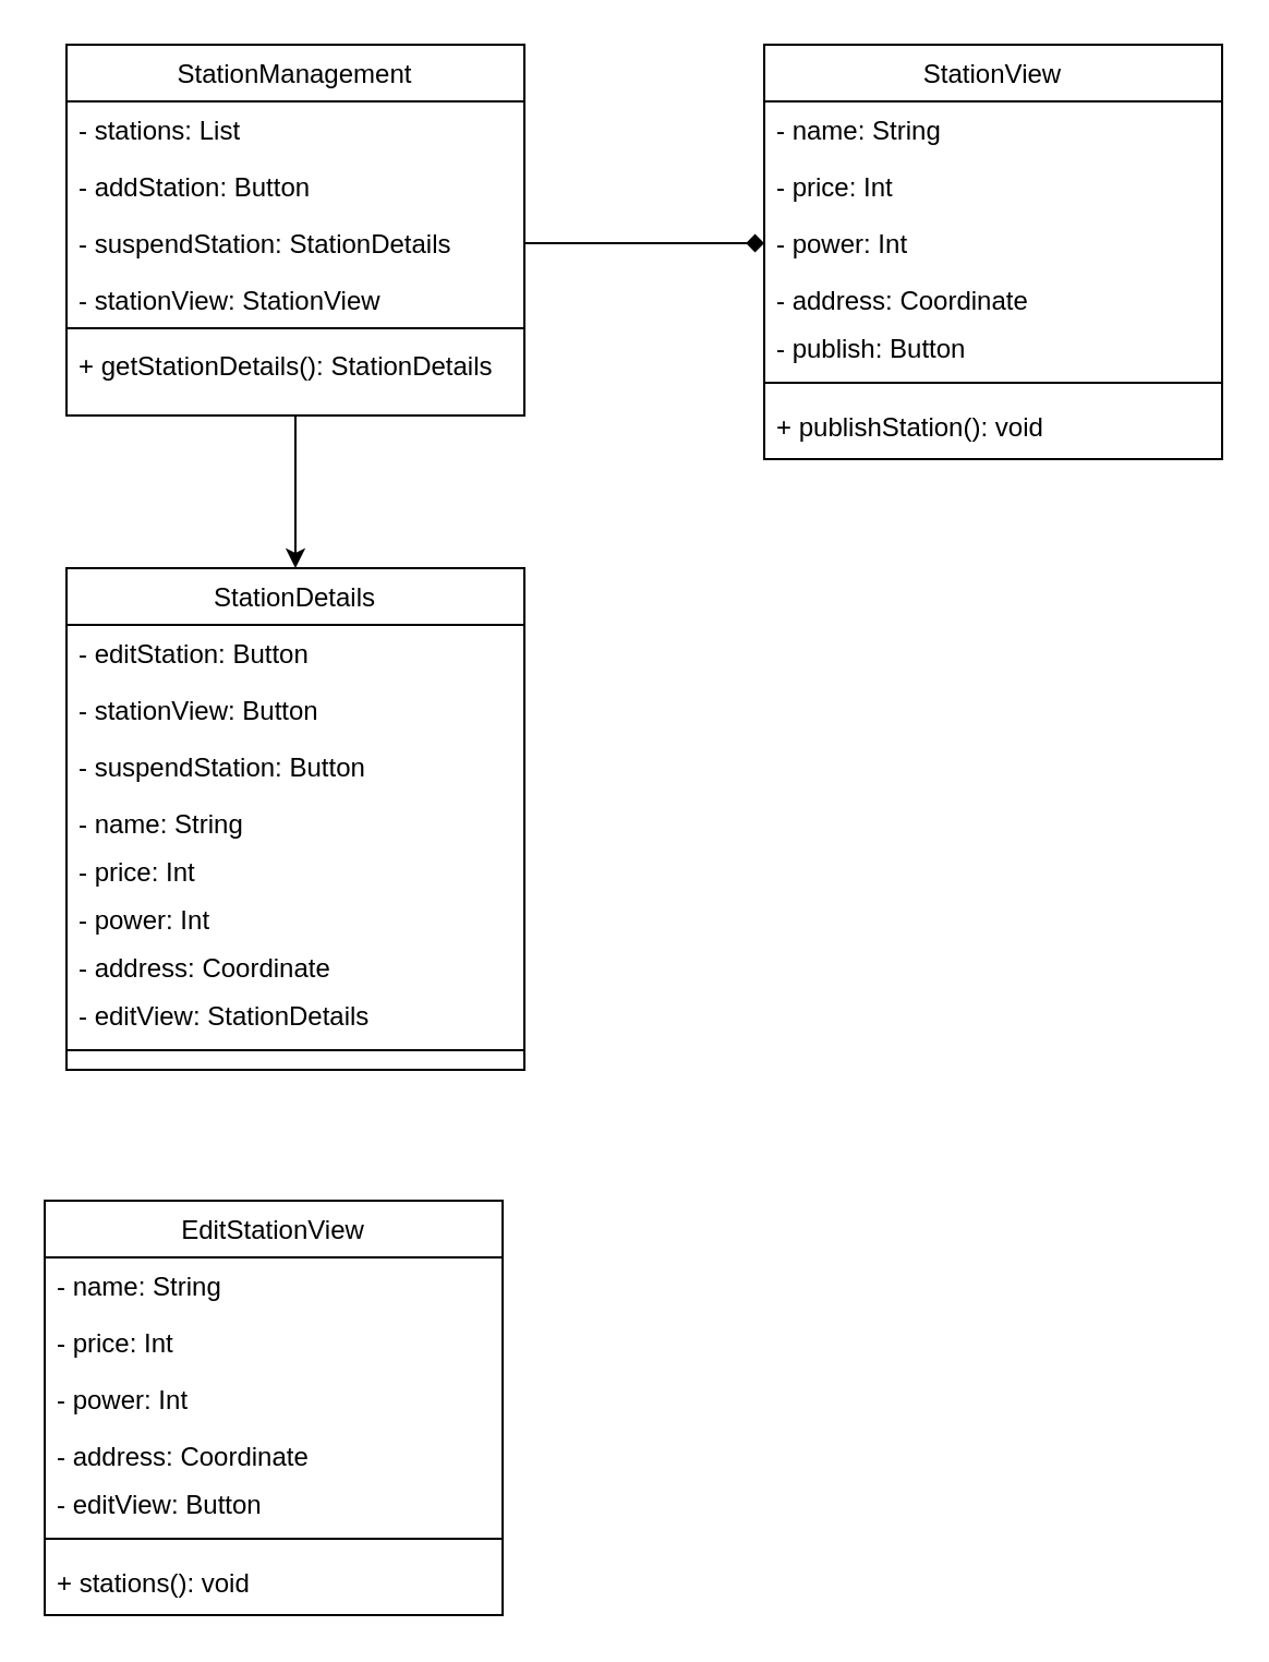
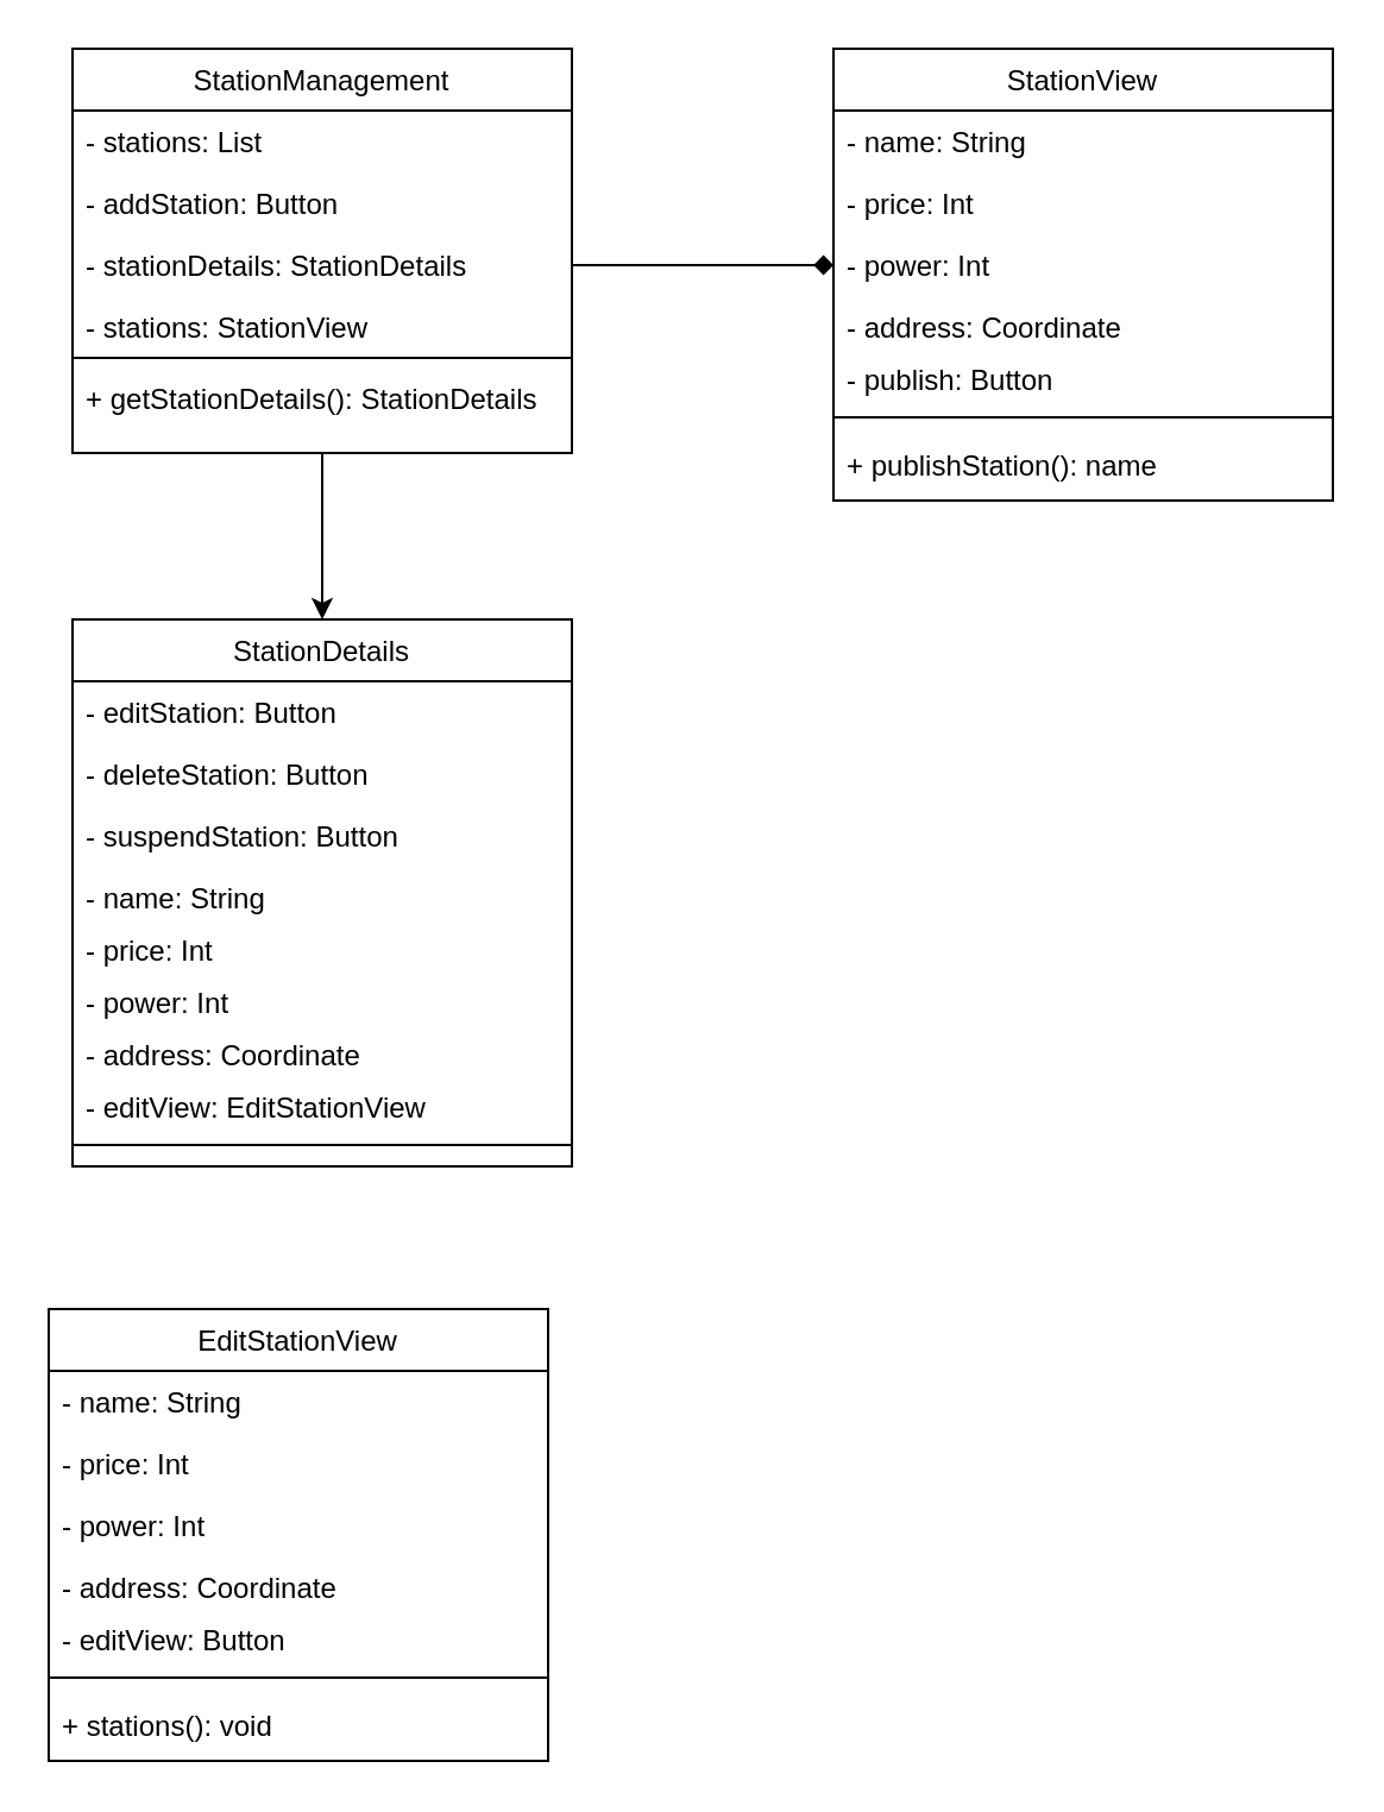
- <mxCell id="6" value="- suspendStation: StationDetails" style="text;align=left;verticalAlign=top;spacingLeft=4;spacingRight=4;overflow=hidden;rotatable=0;points=[[0,0.5],[1,0.5]];portConstraint=eastwest;rounded=0;shadow=0;html=0;" vertex="1" parent="3"><mxGeometry y="78" width="210" height="26" as="geometry" /></mxCell>
+ <mxCell id="6" value="- stationDetails: StationDetails" style="text;align=left;verticalAlign=top;spacingLeft=4;spacingRight=4;overflow=hidden;rotatable=0;points=[[0,0.5],[1,0.5]];portConstraint=eastwest;rounded=0;shadow=0;html=0;" vertex="1" parent="3"><mxGeometry y="78" width="210" height="26" as="geometry" /></mxCell>
- <mxCell id="7" value="- stationView: StationView" style="text;align=left;verticalAlign=top;spacingLeft=4;spacingRight=4;overflow=hidden;rotatable=0;points=[[0,0.5],[1,0.5]];portConstraint=eastwest;rounded=0;shadow=0;html=0;" parent="3" vertex="1"><mxGeometry y="104" width="210" height="22" as="geometry" /></mxCell>
+ <mxCell id="7" value="- stations: StationView" style="text;align=left;verticalAlign=top;spacingLeft=4;spacingRight=4;overflow=hidden;rotatable=0;points=[[0,0.5],[1,0.5]];portConstraint=eastwest;rounded=0;shadow=0;html=0;" parent="3" vertex="1"><mxGeometry y="104" width="210" height="22" as="geometry" /></mxCell>
- <mxCell id="35" value="+ publishStation(): void" style="text;align=left;verticalAlign=top;spacingLeft=4;spacingRight=4;overflow=hidden;rotatable=0;points=[[0,0.5],[1,0.5]];portConstraint=eastwest;rounded=0;shadow=0;html=0;" vertex="1" parent="28"><mxGeometry y="162" width="210" height="22" as="geometry" /></mxCell>
+ <mxCell id="35" value="+ publishStation(): name" style="text;align=left;verticalAlign=top;spacingLeft=4;spacingRight=4;overflow=hidden;rotatable=0;points=[[0,0.5],[1,0.5]];portConstraint=eastwest;rounded=0;shadow=0;html=0;" vertex="1" parent="28"><mxGeometry y="162" width="210" height="22" as="geometry" /></mxCell>
- <mxCell id="12" value="- stationView: Button" style="text;align=left;verticalAlign=top;spacingLeft=4;spacingRight=4;overflow=hidden;rotatable=0;points=[[0,0.5],[1,0.5]];portConstraint=eastwest;rounded=0;shadow=0;html=0;" vertex="1" parent="10"><mxGeometry y="52" width="210" height="26" as="geometry" /></mxCell>
+ <mxCell id="12" value="- deleteStation: Button" style="text;align=left;verticalAlign=top;spacingLeft=4;spacingRight=4;overflow=hidden;rotatable=0;points=[[0,0.5],[1,0.5]];portConstraint=eastwest;rounded=0;shadow=0;html=0;" vertex="1" parent="10"><mxGeometry y="52" width="210" height="26" as="geometry" /></mxCell>
- <mxCell id="18" value="- editView: StationDetails" style="text;align=left;verticalAlign=top;spacingLeft=4;spacingRight=4;overflow=hidden;rotatable=0;points=[[0,0.5],[1,0.5]];portConstraint=eastwest;rounded=0;shadow=0;html=0;" vertex="1" parent="10"><mxGeometry y="192" width="210" height="22" as="geometry" /></mxCell>
+ <mxCell id="18" value="- editView: EditStationView" style="text;align=left;verticalAlign=top;spacingLeft=4;spacingRight=4;overflow=hidden;rotatable=0;points=[[0,0.5],[1,0.5]];portConstraint=eastwest;rounded=0;shadow=0;html=0;" vertex="1" parent="10"><mxGeometry y="192" width="210" height="22" as="geometry" /></mxCell>
